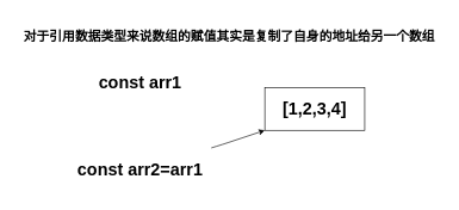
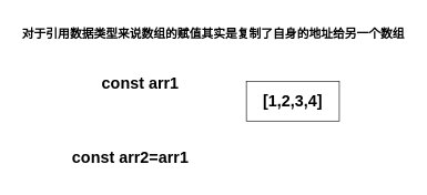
- <mxCell id="3" value="&lt;h1&gt;const arr1&lt;/h1&gt;" style="text;html=1;align=center;verticalAlign=middle;resizable=0;points=[];autosize=1;strokeColor=none;fillColor=none;" vertex="1" parent="1"><mxGeometry x="125" y="80" width="140" height="70" as="geometry" /></mxCell>
+ <mxCell id="3" value="&lt;h1&gt;const arr1&lt;/h1&gt;" style="text;html=1;align=center;verticalAlign=middle;resizable=0;points=[];autosize=1;strokeColor=none;fillColor=none;" vertex="1" parent="1"><mxGeometry x="140" y="90" width="140" height="70" as="geometry" /></mxCell>
- <mxCell id="5" value="" style="endArrow=classic;html=1;entryX=0;entryY=1;entryDx=0;entryDy=0;" edge="1" parent="1" source="4" target="2"><mxGeometry width="50" height="50" relative="1" as="geometry"><mxPoint x="350" y="352" as="sourcePoint" /><mxPoint x="400" y="302" as="targetPoint" /><Array as="points"><mxPoint x="310" y="202" /></Array></mxGeometry></mxCell>
